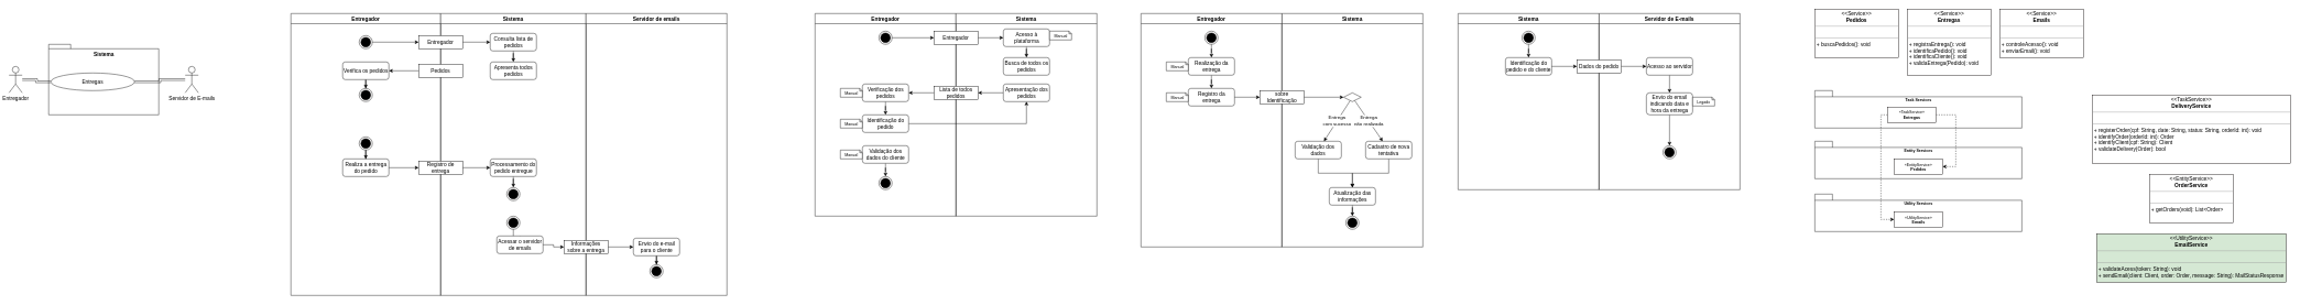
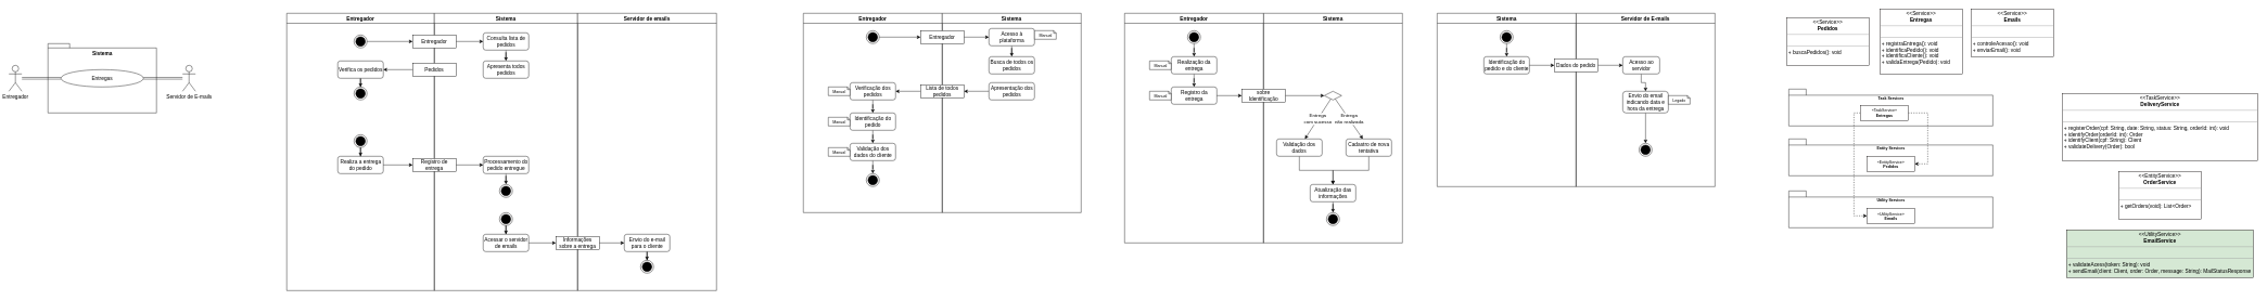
- <mxCell id="101" value="&lt;p style=&quot;margin: 0px ; margin-top: 4px ; text-align: center&quot;&gt;&amp;lt;&amp;lt;Service&amp;gt;&amp;gt;&lt;br&gt;&lt;b&gt;Pedidos&lt;/b&gt;&lt;/p&gt;&lt;hr size=&quot;1&quot;&gt;&lt;p style=&quot;margin: 0px ; margin-left: 4px&quot;&gt;&lt;br&gt;&lt;/p&gt;&lt;hr size=&quot;1&quot;&gt;&lt;p style=&quot;margin: 0px ; margin-left: 4px&quot;&gt;+ buscaPedidos(): void&lt;/p&gt;" style="verticalAlign=top;align=left;overflow=fill;fontSize=12;fontFamily=Helvetica;html=1;strokeColor=#050000;" vertex="1" parent="1"><mxGeometry x="4120" y="20" width="190" height="110" as="geometry" /></mxCell>
+ <mxCell id="101" value="&lt;p style=&quot;margin: 0px ; margin-top: 4px ; text-align: center&quot;&gt;&amp;lt;&amp;lt;Service&amp;gt;&amp;gt;&lt;br&gt;&lt;b&gt;Pedidos&lt;/b&gt;&lt;/p&gt;&lt;hr size=&quot;1&quot;&gt;&lt;p style=&quot;margin: 0px ; margin-left: 4px&quot;&gt;&lt;br&gt;&lt;/p&gt;&lt;hr size=&quot;1&quot;&gt;&lt;p style=&quot;margin: 0px ; margin-left: 4px&quot;&gt;+ buscaPedidos(): void&lt;/p&gt;" style="verticalAlign=top;align=left;overflow=fill;fontSize=12;fontFamily=Helvetica;html=1;strokeColor=#050000;" vertex="1" parent="1"><mxGeometry x="4115" y="40" width="190" height="110" as="geometry" /></mxCell>
- <mxCell id="92" value="Acesso ao servidor" style="rounded=1;whiteSpace=wrap;html=1;" vertex="1" parent="87"><mxGeometry x="107.5" y="100" width="105" height="40" as="geometry" /></mxCell>
+ <mxCell id="92" value="Acesso ao servidor" style="rounded=1;whiteSpace=wrap;html=1;" vertex="1" parent="87"><mxGeometry x="107.5" y="100" width="85" height="40" as="geometry" /></mxCell>
- <mxCell id="5" value="Entregas" style="ellipse;whiteSpace=wrap;html=1;" vertex="1" parent="1"><mxGeometry x="115" y="165" width="190" height="40" as="geometry" /></mxCell>
+ <mxCell id="5" value="Entregas" style="ellipse;whiteSpace=wrap;html=1;" vertex="1" parent="1"><mxGeometry x="140" y="160" width="190" height="40" as="geometry" /></mxCell>
- <mxCell id="45" style="edgeStyle=orthogonalEdgeStyle;rounded=0;orthogonalLoop=1;jettySize=auto;html=1;strokeColor=default;" edge="1" parent="41" source="46" target="60"><mxGeometry relative="1" as="geometry" /></mxCell>
+ <mxCell id="45" style="edgeStyle=orthogonalEdgeStyle;rounded=0;orthogonalLoop=1;jettySize=auto;html=1;strokeColor=default;" edge="1" parent="41" source="46" target="48"><mxGeometry relative="1" as="geometry" /></mxCell>
- <mxCell id="28" value="Acessar o servidor de emails" style="rounded=1;whiteSpace=wrap;html=1;" vertex="1" parent="14"><mxGeometry x="127.5" y="505" width="105" height="40" as="geometry" /></mxCell>
+ <mxCell id="28" value="Acessar o servidor de emails" style="rounded=1;whiteSpace=wrap;html=1;" vertex="1" parent="14"><mxGeometry x="112.5" y="510" width="105" height="40" as="geometry" /></mxCell>
